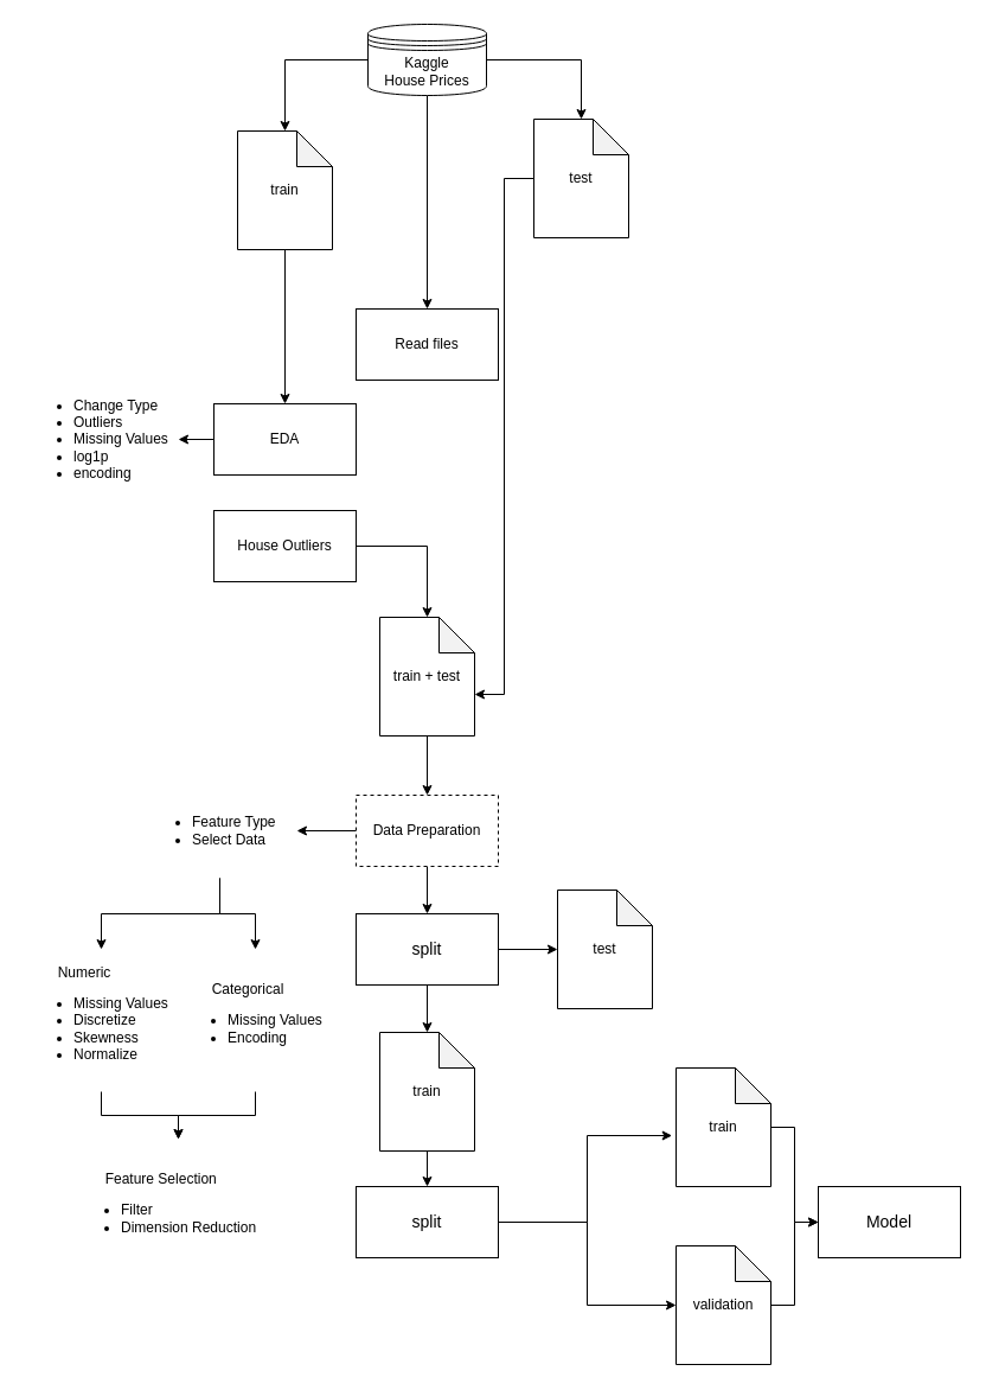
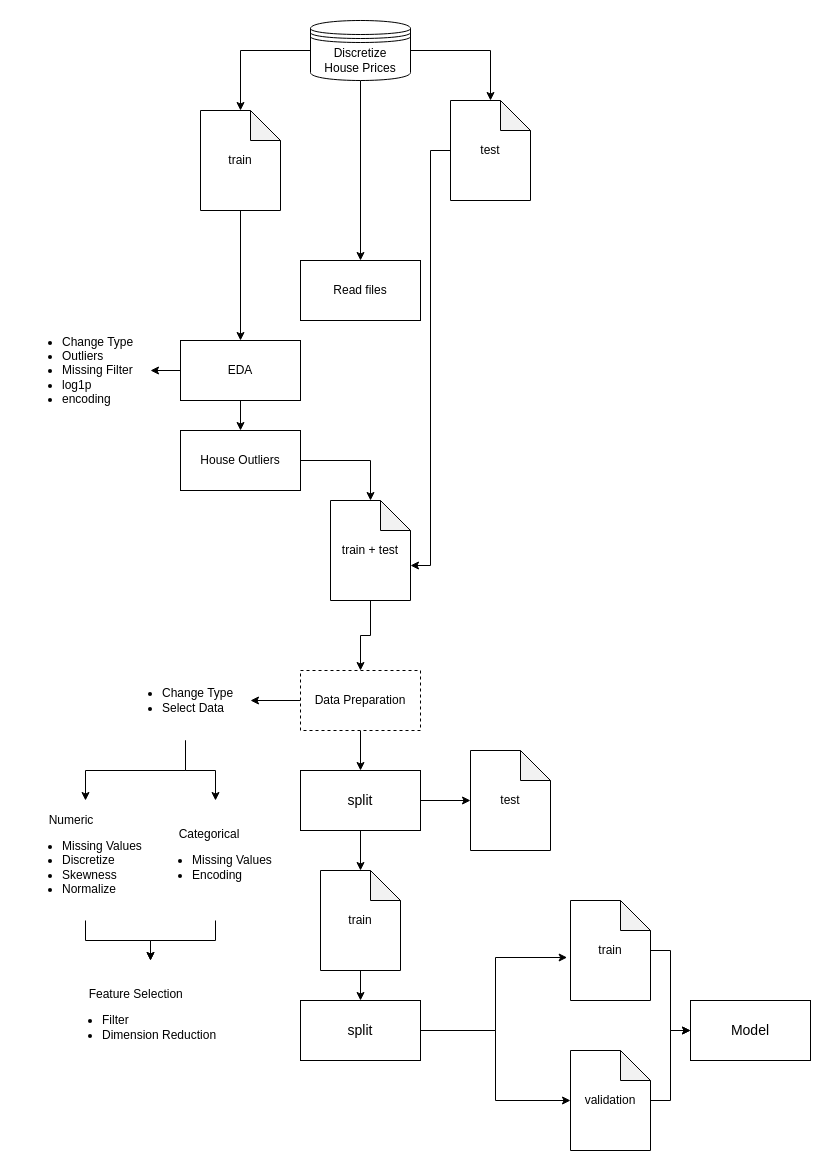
- <mxCell id="5" value="Kaggle&lt;br&gt;House Prices" style="shape=datastore;whiteSpace=wrap;html=1;" vertex="1" parent="1"><mxGeometry x="310" y="20" width="100" height="60" as="geometry" /></mxCell>
+ <mxCell id="5" value="Discretize&lt;br&gt;House Prices" style="shape=datastore;whiteSpace=wrap;html=1;" vertex="1" parent="1"><mxGeometry x="310" y="20" width="100" height="60" as="geometry" /></mxCell>
- <mxCell id="14" value="&lt;ul&gt;&lt;li&gt;Change Type&lt;/li&gt;&lt;li&gt;Outliers&lt;/li&gt;&lt;li&gt;Missing Values&lt;/li&gt;&lt;li&gt;log1p&lt;/li&gt;&lt;li&gt;encoding&lt;/li&gt;&lt;/ul&gt;" style="text;strokeColor=none;fillColor=none;html=1;whiteSpace=wrap;verticalAlign=middle;overflow=hidden;" vertex="1" parent="1"><mxGeometry x="20" y="310" width="130" height="120" as="geometry" /></mxCell>
+ <mxCell id="14" value="&lt;ul&gt;&lt;li&gt;Change Type&lt;/li&gt;&lt;li&gt;Outliers&lt;/li&gt;&lt;li&gt;Missing Filter&lt;/li&gt;&lt;li&gt;log1p&lt;/li&gt;&lt;li&gt;encoding&lt;/li&gt;&lt;/ul&gt;" style="text;strokeColor=none;fillColor=none;html=1;whiteSpace=wrap;verticalAlign=middle;overflow=hidden;" vertex="1" parent="1"><mxGeometry x="20" y="310" width="130" height="120" as="geometry" /></mxCell>
+ <mxCell id="12" value="" style="edgeStyle=orthogonalEdgeStyle;rounded=0;orthogonalLoop=1;jettySize=auto;html=1;" edge="1" parent="1" source="13" target="24"><mxGeometry relative="1" as="geometry" /></mxCell>
- <mxCell id="16" value="train + test" style="shape=note;whiteSpace=wrap;html=1;backgroundOutline=1;darkOpacity=0.05;" vertex="1" parent="1"><mxGeometry x="320" y="520" width="80" height="100" as="geometry" /></mxCell>
+ <mxCell id="16" value="train + test" style="shape=note;whiteSpace=wrap;html=1;backgroundOutline=1;darkOpacity=0.05;" vertex="1" parent="1"><mxGeometry x="330" y="500" width="80" height="100" as="geometry" /></mxCell>
- <mxCell id="22" value="&lt;ul&gt;&lt;li&gt;Feature Type&lt;/li&gt;&lt;li&gt;Select Data&lt;/li&gt;&lt;/ul&gt;" style="text;strokeColor=none;fillColor=none;html=1;whiteSpace=wrap;verticalAlign=middle;overflow=hidden;" vertex="1" parent="1"><mxGeometry x="120" y="660" width="130" height="80" as="geometry" /></mxCell>
+ <mxCell id="22" value="&lt;ul&gt;&lt;li&gt;Change Type&lt;/li&gt;&lt;li&gt;Select Data&lt;/li&gt;&lt;/ul&gt;" style="text;strokeColor=none;fillColor=none;html=1;whiteSpace=wrap;verticalAlign=middle;overflow=hidden;" vertex="1" parent="1"><mxGeometry x="120" y="660" width="130" height="80" as="geometry" /></mxCell>
